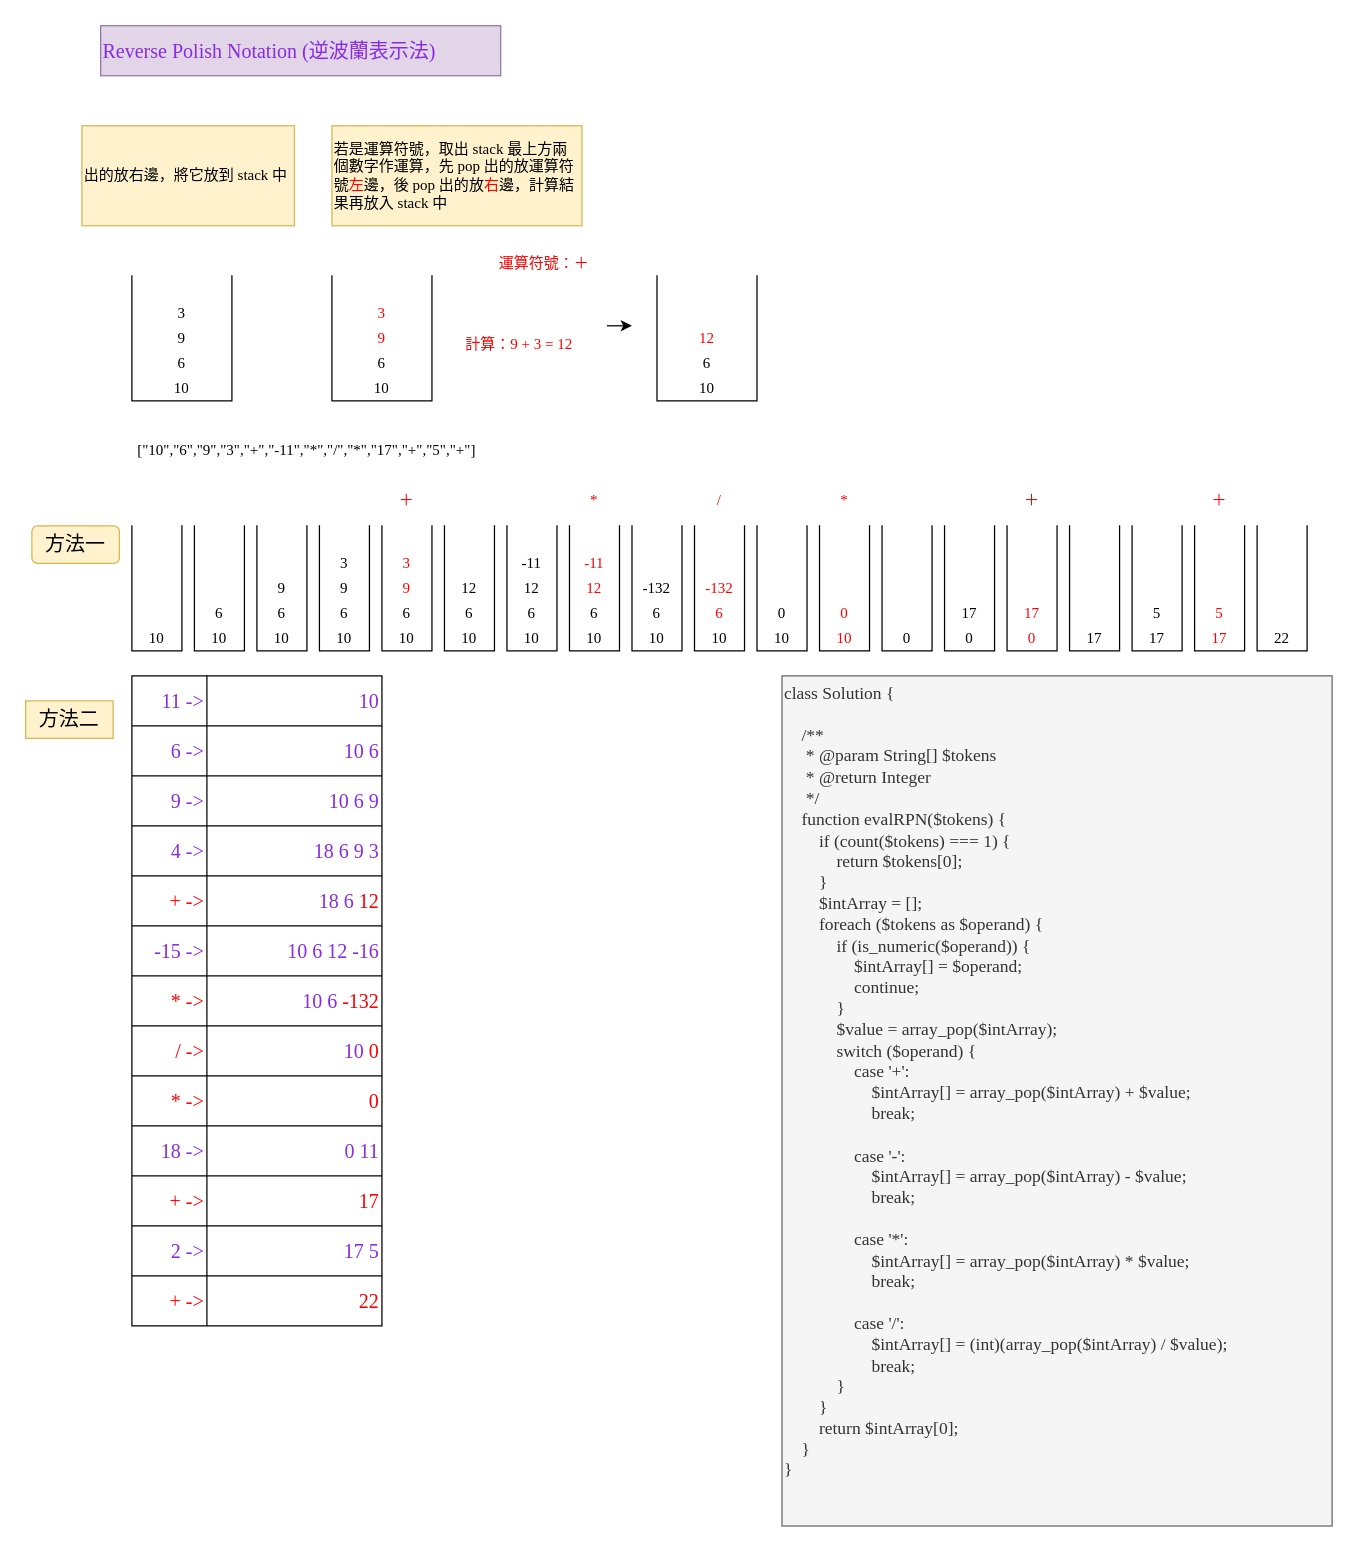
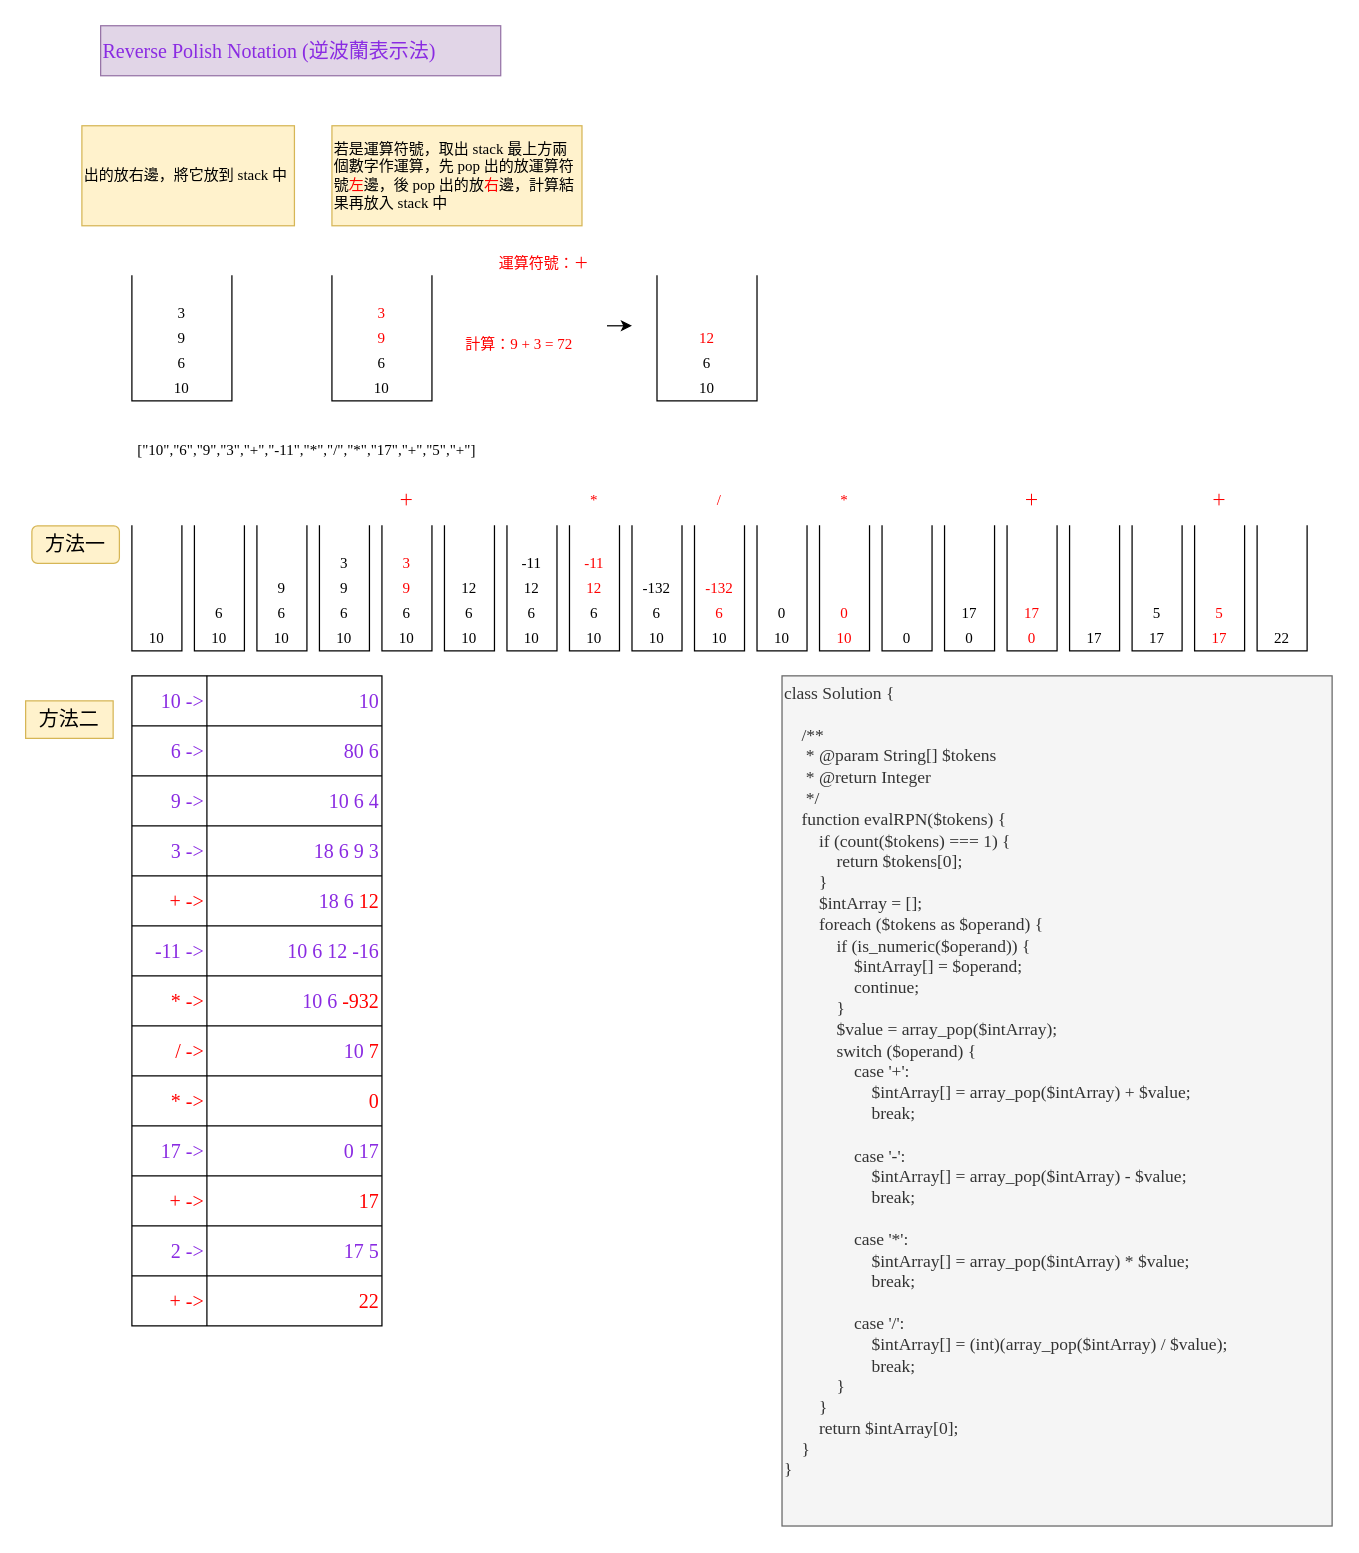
- <mxCell id="17" value="計算：9 + 3 = 12" style="text;html=1;strokeColor=none;fillColor=none;align=center;verticalAlign=middle;whiteSpace=wrap;rounded=0;fontFamily=Verdana;fontColor=#FF0000;" vertex="1" parent="1"><mxGeometry x="355" y="260" width="120" height="30" as="geometry" /></mxCell>
+ <mxCell id="17" value="計算：9 + 3 = 72" style="text;html=1;strokeColor=none;fillColor=none;align=center;verticalAlign=middle;whiteSpace=wrap;rounded=0;fontFamily=Verdana;fontColor=#FF0000;" vertex="1" parent="1"><mxGeometry x="355" y="260" width="120" height="30" as="geometry" /></mxCell>
- <mxCell id="96" value="11 -&amp;gt;" style="shape=partialRectangle;html=1;whiteSpace=wrap;connectable=0;fillColor=none;top=0;left=0;bottom=0;right=0;overflow=hidden;fontFamily=Verdana;fontColor=#8A2BE2;align=right;fontSize=16;" vertex="1" parent="95"><mxGeometry width="60" height="40" as="geometry"><mxRectangle width="60" height="40" as="alternateBounds" /></mxGeometry></mxCell>
+ <mxCell id="96" value="10 -&amp;gt;" style="shape=partialRectangle;html=1;whiteSpace=wrap;connectable=0;fillColor=none;top=0;left=0;bottom=0;right=0;overflow=hidden;fontFamily=Verdana;fontColor=#8A2BE2;align=right;fontSize=16;" vertex="1" parent="95"><mxGeometry width="60" height="40" as="geometry"><mxRectangle width="60" height="40" as="alternateBounds" /></mxGeometry></mxCell>
- <mxCell id="100" value="10 6" style="shape=partialRectangle;html=1;whiteSpace=wrap;connectable=0;fillColor=none;top=0;left=0;bottom=0;right=0;overflow=hidden;fontFamily=Verdana;fontColor=#8A2BE2;align=right;fontSize=16;" vertex="1" parent="98"><mxGeometry x="60" width="140" height="40" as="geometry"><mxRectangle width="140" height="40" as="alternateBounds" /></mxGeometry></mxCell>
+ <mxCell id="100" value="80 6" style="shape=partialRectangle;html=1;whiteSpace=wrap;connectable=0;fillColor=none;top=0;left=0;bottom=0;right=0;overflow=hidden;fontFamily=Verdana;fontColor=#8A2BE2;align=right;fontSize=16;" vertex="1" parent="98"><mxGeometry x="60" width="140" height="40" as="geometry"><mxRectangle width="140" height="40" as="alternateBounds" /></mxGeometry></mxCell>
- <mxCell id="103" value="10 6 9" style="shape=partialRectangle;html=1;whiteSpace=wrap;connectable=0;fillColor=none;top=0;left=0;bottom=0;right=0;overflow=hidden;fontFamily=Verdana;fontColor=#8A2BE2;align=right;fontSize=16;" vertex="1" parent="101"><mxGeometry x="60" width="140" height="40" as="geometry"><mxRectangle width="140" height="40" as="alternateBounds" /></mxGeometry></mxCell>
+ <mxCell id="103" value="10 6 4" style="shape=partialRectangle;html=1;whiteSpace=wrap;connectable=0;fillColor=none;top=0;left=0;bottom=0;right=0;overflow=hidden;fontFamily=Verdana;fontColor=#8A2BE2;align=right;fontSize=16;" vertex="1" parent="101"><mxGeometry x="60" width="140" height="40" as="geometry"><mxRectangle width="140" height="40" as="alternateBounds" /></mxGeometry></mxCell>
- <mxCell id="105" value="4 -&amp;gt;" style="shape=partialRectangle;html=1;whiteSpace=wrap;connectable=0;fillColor=none;top=0;left=0;bottom=0;right=0;overflow=hidden;fontFamily=Verdana;fontColor=#8A2BE2;align=right;fontSize=16;" vertex="1" parent="104"><mxGeometry width="60" height="40" as="geometry"><mxRectangle width="60" height="40" as="alternateBounds" /></mxGeometry></mxCell>
+ <mxCell id="105" value="3 -&amp;gt;" style="shape=partialRectangle;html=1;whiteSpace=wrap;connectable=0;fillColor=none;top=0;left=0;bottom=0;right=0;overflow=hidden;fontFamily=Verdana;fontColor=#8A2BE2;align=right;fontSize=16;" vertex="1" parent="104"><mxGeometry width="60" height="40" as="geometry"><mxRectangle width="60" height="40" as="alternateBounds" /></mxGeometry></mxCell>
- <mxCell id="111" value="-15 -&amp;gt;" style="shape=partialRectangle;html=1;whiteSpace=wrap;connectable=0;fillColor=none;top=0;left=0;bottom=0;right=0;overflow=hidden;fontFamily=Verdana;fontColor=#8A2BE2;align=right;fontSize=16;" vertex="1" parent="110"><mxGeometry width="60" height="40" as="geometry"><mxRectangle width="60" height="40" as="alternateBounds" /></mxGeometry></mxCell>
+ <mxCell id="111" value="-11 -&amp;gt;" style="shape=partialRectangle;html=1;whiteSpace=wrap;connectable=0;fillColor=none;top=0;left=0;bottom=0;right=0;overflow=hidden;fontFamily=Verdana;fontColor=#8A2BE2;align=right;fontSize=16;" vertex="1" parent="110"><mxGeometry width="60" height="40" as="geometry"><mxRectangle width="60" height="40" as="alternateBounds" /></mxGeometry></mxCell>
- <mxCell id="115" value="10 6 &lt;font color=&quot;#ff0000&quot; style=&quot;font-size: 16px;&quot;&gt;-132&lt;/font&gt;" style="shape=partialRectangle;html=1;whiteSpace=wrap;connectable=0;fillColor=none;top=0;left=0;bottom=0;right=0;overflow=hidden;fontFamily=Verdana;fontColor=#8A2BE2;align=right;fontSize=16;" vertex="1" parent="113"><mxGeometry x="60" width="140" height="40" as="geometry"><mxRectangle width="140" height="40" as="alternateBounds" /></mxGeometry></mxCell>
+ <mxCell id="115" value="10 6 &lt;font color=&quot;#ff0000&quot; style=&quot;font-size: 16px;&quot;&gt;-932&lt;/font&gt;" style="shape=partialRectangle;html=1;whiteSpace=wrap;connectable=0;fillColor=none;top=0;left=0;bottom=0;right=0;overflow=hidden;fontFamily=Verdana;fontColor=#8A2BE2;align=right;fontSize=16;" vertex="1" parent="113"><mxGeometry x="60" width="140" height="40" as="geometry"><mxRectangle width="140" height="40" as="alternateBounds" /></mxGeometry></mxCell>
- <mxCell id="118" value="10 &lt;font color=&quot;#ff0000&quot; style=&quot;font-size: 16px;&quot;&gt;0&lt;/font&gt;" style="shape=partialRectangle;html=1;whiteSpace=wrap;connectable=0;fillColor=none;top=0;left=0;bottom=0;right=0;overflow=hidden;fontFamily=Verdana;fontColor=#8A2BE2;align=right;fontSize=16;" vertex="1" parent="116"><mxGeometry x="60" width="140" height="40" as="geometry"><mxRectangle width="140" height="40" as="alternateBounds" /></mxGeometry></mxCell>
+ <mxCell id="118" value="10 &lt;font color=&quot;#ff0000&quot; style=&quot;font-size: 16px;&quot;&gt;7&lt;/font&gt;" style="shape=partialRectangle;html=1;whiteSpace=wrap;connectable=0;fillColor=none;top=0;left=0;bottom=0;right=0;overflow=hidden;fontFamily=Verdana;fontColor=#8A2BE2;align=right;fontSize=16;" vertex="1" parent="116"><mxGeometry x="60" width="140" height="40" as="geometry"><mxRectangle width="140" height="40" as="alternateBounds" /></mxGeometry></mxCell>
- <mxCell id="123" value="18 -&amp;gt;" style="shape=partialRectangle;html=1;whiteSpace=wrap;connectable=0;fillColor=none;top=0;left=0;bottom=0;right=0;overflow=hidden;fontFamily=Verdana;fontColor=#8A2BE2;align=right;fontSize=16;" vertex="1" parent="122"><mxGeometry width="60" height="40" as="geometry"><mxRectangle width="60" height="40" as="alternateBounds" /></mxGeometry></mxCell>
+ <mxCell id="123" value="17 -&amp;gt;" style="shape=partialRectangle;html=1;whiteSpace=wrap;connectable=0;fillColor=none;top=0;left=0;bottom=0;right=0;overflow=hidden;fontFamily=Verdana;fontColor=#8A2BE2;align=right;fontSize=16;" vertex="1" parent="122"><mxGeometry width="60" height="40" as="geometry"><mxRectangle width="60" height="40" as="alternateBounds" /></mxGeometry></mxCell>
- <mxCell id="124" value="0 11" style="shape=partialRectangle;html=1;whiteSpace=wrap;connectable=0;fillColor=none;top=0;left=0;bottom=0;right=0;overflow=hidden;fontFamily=Verdana;fontColor=#8A2BE2;align=right;fontSize=16;" vertex="1" parent="122"><mxGeometry x="60" width="140" height="40" as="geometry"><mxRectangle width="140" height="40" as="alternateBounds" /></mxGeometry></mxCell>
+ <mxCell id="124" value="0 17" style="shape=partialRectangle;html=1;whiteSpace=wrap;connectable=0;fillColor=none;top=0;left=0;bottom=0;right=0;overflow=hidden;fontFamily=Verdana;fontColor=#8A2BE2;align=right;fontSize=16;" vertex="1" parent="122"><mxGeometry x="60" width="140" height="40" as="geometry"><mxRectangle width="140" height="40" as="alternateBounds" /></mxGeometry></mxCell>
